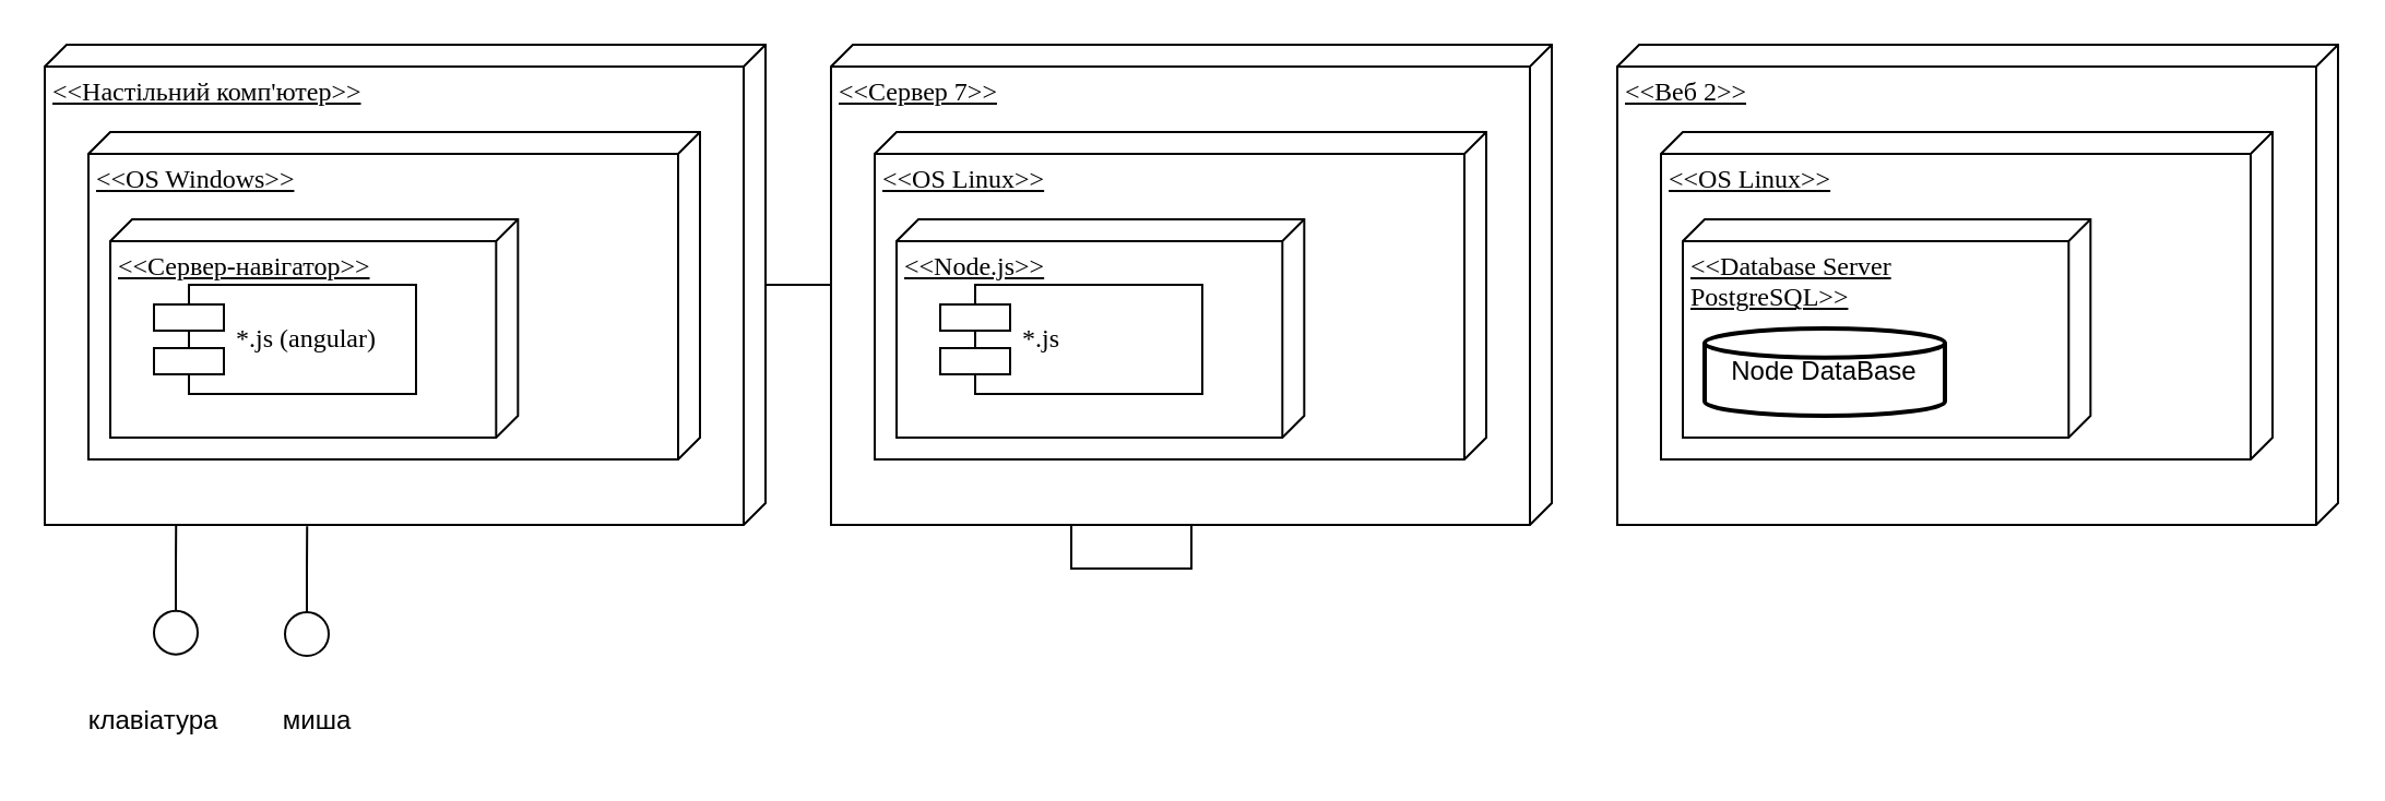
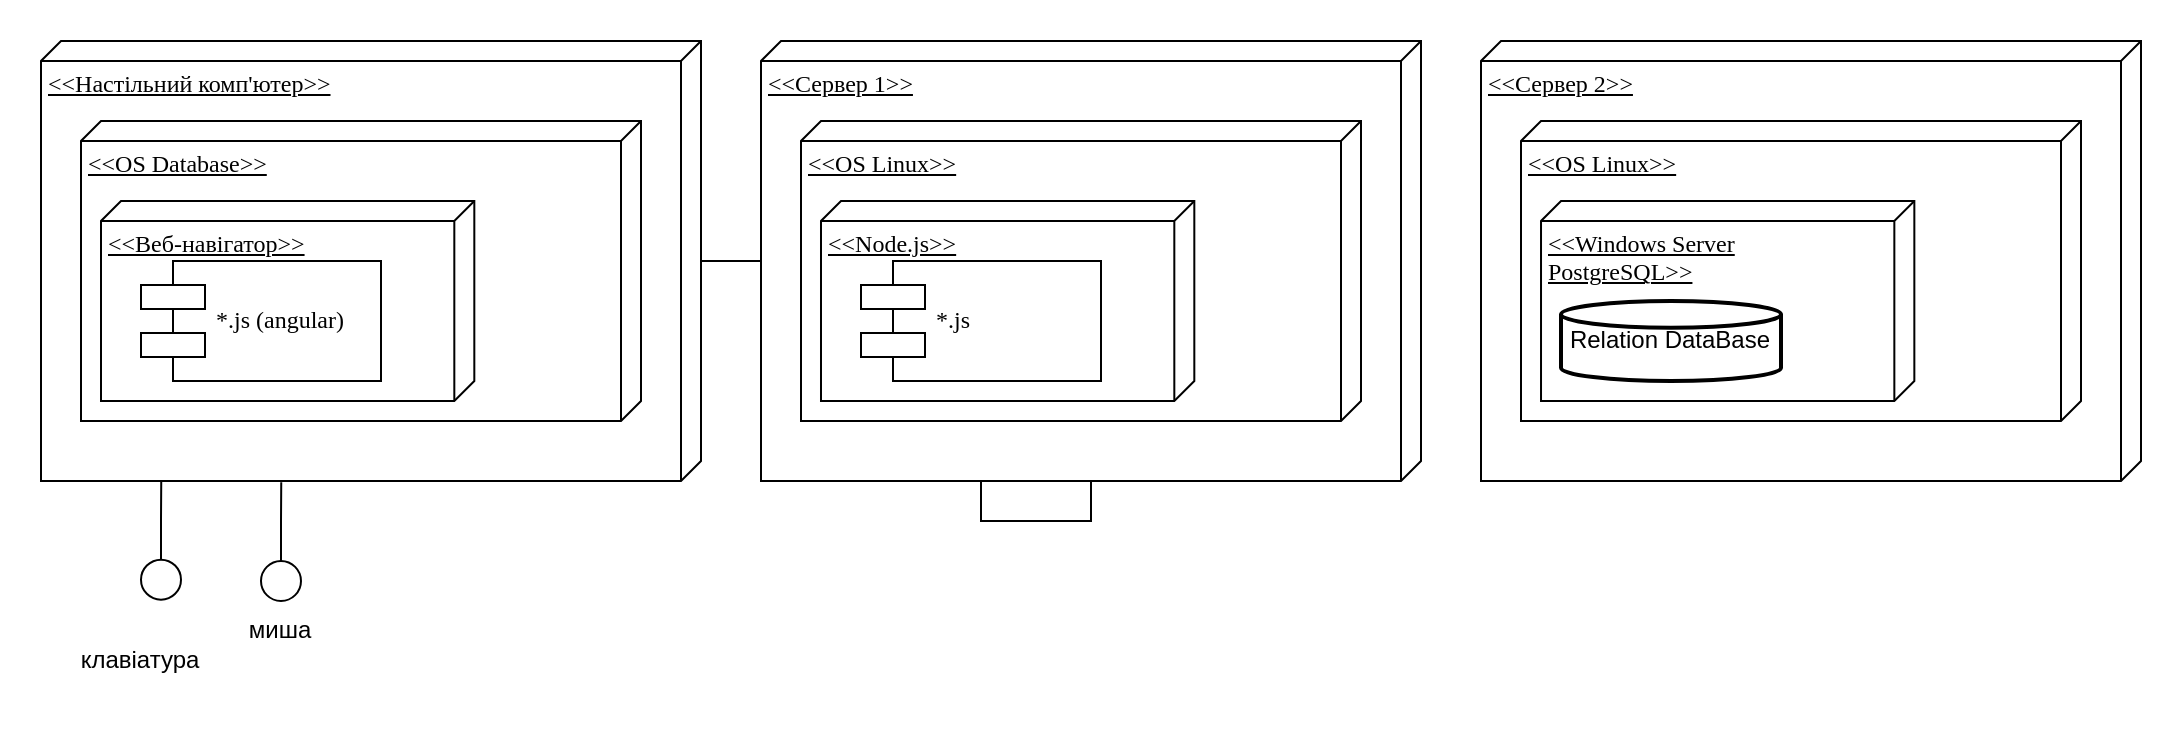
- <mxCell id="14" value="&amp;lt;&amp;lt;Сервер 7&amp;gt;&amp;gt;" style="verticalAlign=top;align=left;spacingTop=8;spacingLeft=2;spacingRight=12;shape=cube;size=10;direction=south;fontStyle=4;html=1;rounded=0;shadow=0;comic=0;labelBackgroundColor=none;strokeWidth=1;fontFamily=Verdana;fontSize=12" parent="1" vertex="1"><mxGeometry x="380" y="20" width="330" height="220" as="geometry" /></mxCell>
+ <mxCell id="14" value="&amp;lt;&amp;lt;Сервер 1&amp;gt;&amp;gt;" style="verticalAlign=top;align=left;spacingTop=8;spacingLeft=2;spacingRight=12;shape=cube;size=10;direction=south;fontStyle=4;html=1;rounded=0;shadow=0;comic=0;labelBackgroundColor=none;strokeWidth=1;fontFamily=Verdana;fontSize=12" parent="1" vertex="1"><mxGeometry x="380" y="20" width="330" height="220" as="geometry" /></mxCell>
- <mxCell id="18" value="&amp;lt;&amp;lt;Веб 2&amp;gt;&amp;gt;" style="verticalAlign=top;align=left;spacingTop=8;spacingLeft=2;spacingRight=12;shape=cube;size=10;direction=south;fontStyle=4;html=1;rounded=0;shadow=0;comic=0;labelBackgroundColor=none;strokeWidth=1;fontFamily=Verdana;fontSize=12" parent="1" vertex="1"><mxGeometry x="740" y="20" width="330" height="220" as="geometry" /></mxCell>
+ <mxCell id="18" value="&amp;lt;&amp;lt;Сервер 2&amp;gt;&amp;gt;" style="verticalAlign=top;align=left;spacingTop=8;spacingLeft=2;spacingRight=12;shape=cube;size=10;direction=south;fontStyle=4;html=1;rounded=0;shadow=0;comic=0;labelBackgroundColor=none;strokeWidth=1;fontFamily=Verdana;fontSize=12" parent="1" vertex="1"><mxGeometry x="740" y="20" width="330" height="220" as="geometry" /></mxCell>
- <mxCell id="4" value="&amp;lt;&amp;lt;OS Windows&amp;gt;&amp;gt;" style="verticalAlign=top;align=left;spacingTop=8;spacingLeft=2;spacingRight=12;shape=cube;size=10;direction=south;fontStyle=4;html=1;rounded=0;shadow=0;comic=0;labelBackgroundColor=none;strokeWidth=1;fontFamily=Verdana;fontSize=12" parent="1" vertex="1"><mxGeometry x="40" y="60" width="280" height="150" as="geometry" /></mxCell>
+ <mxCell id="4" value="&amp;lt;&amp;lt;OS Database&amp;gt;&amp;gt;" style="verticalAlign=top;align=left;spacingTop=8;spacingLeft=2;spacingRight=12;shape=cube;size=10;direction=south;fontStyle=4;html=1;rounded=0;shadow=0;comic=0;labelBackgroundColor=none;strokeWidth=1;fontFamily=Verdana;fontSize=12" parent="1" vertex="1"><mxGeometry x="40" y="60" width="280" height="150" as="geometry" /></mxCell>
- <mxCell id="5" value="&amp;lt;&amp;lt;Сервер-навігатор&amp;gt;&amp;gt;" style="verticalAlign=top;align=left;spacingTop=8;spacingLeft=2;spacingRight=12;shape=cube;size=10;direction=south;fontStyle=4;html=1;rounded=0;shadow=0;comic=0;labelBackgroundColor=none;strokeWidth=1;fontFamily=Verdana;fontSize=12" parent="1" vertex="1"><mxGeometry x="50" y="100" width="186.67" height="100" as="geometry" /></mxCell>
+ <mxCell id="5" value="&amp;lt;&amp;lt;Веб-навігатор&amp;gt;&amp;gt;" style="verticalAlign=top;align=left;spacingTop=8;spacingLeft=2;spacingRight=12;shape=cube;size=10;direction=south;fontStyle=4;html=1;rounded=0;shadow=0;comic=0;labelBackgroundColor=none;strokeWidth=1;fontFamily=Verdana;fontSize=12" parent="1" vertex="1"><mxGeometry x="50" y="100" width="186.67" height="100" as="geometry" /></mxCell>
- <mxCell id="20" value="&amp;lt;&amp;lt;Database Server&lt;br&gt;PostgreSQL&amp;gt;&amp;gt;" style="verticalAlign=top;align=left;spacingTop=8;spacingLeft=2;spacingRight=12;shape=cube;size=10;direction=south;fontStyle=4;html=1;rounded=0;shadow=0;comic=0;labelBackgroundColor=none;strokeWidth=1;fontFamily=Verdana;fontSize=12" parent="1" vertex="1"><mxGeometry x="770" y="100" width="186.67" height="100" as="geometry" /></mxCell>
+ <mxCell id="20" value="&amp;lt;&amp;lt;Windows Server&lt;br&gt;PostgreSQL&amp;gt;&amp;gt;" style="verticalAlign=top;align=left;spacingTop=8;spacingLeft=2;spacingRight=12;shape=cube;size=10;direction=south;fontStyle=4;html=1;rounded=0;shadow=0;comic=0;labelBackgroundColor=none;strokeWidth=1;fontFamily=Verdana;fontSize=12" parent="1" vertex="1"><mxGeometry x="770" y="100" width="186.67" height="100" as="geometry" /></mxCell>
- <mxCell id="6" value="*.js (angular)" style="shape=component;align=left;spacingLeft=36;rounded=0;shadow=0;comic=0;labelBackgroundColor=none;strokeWidth=1;fontFamily=Verdana;fontSize=12;html=1;" parent="1" vertex="1"><mxGeometry x="70" y="130" width="120" height="50" as="geometry" /></mxCell>
+ <mxCell id="6" value="*.js (angular)" style="shape=component;align=left;spacingLeft=36;rounded=0;shadow=0;comic=0;labelBackgroundColor=none;strokeWidth=1;fontFamily=Verdana;fontSize=12;html=1;" parent="1" vertex="1"><mxGeometry x="70" y="130" width="120" height="60" as="geometry" /></mxCell>
- <mxCell id="17" value="*.js&amp;nbsp;" style="shape=component;align=left;spacingLeft=36;rounded=0;shadow=0;comic=0;labelBackgroundColor=none;strokeWidth=1;fontFamily=Verdana;fontSize=12;html=1;" parent="1" vertex="1"><mxGeometry x="430" y="130" width="120" height="50" as="geometry" /></mxCell>
+ <mxCell id="17" value="*.js&amp;nbsp;" style="shape=component;align=left;spacingLeft=36;rounded=0;shadow=0;comic=0;labelBackgroundColor=none;strokeWidth=1;fontFamily=Verdana;fontSize=12;html=1;" parent="1" vertex="1"><mxGeometry x="430" y="130" width="120" height="60" as="geometry" /></mxCell>
- <mxCell id="21" value="Node DataBase" style="strokeWidth=2;html=1;shape=mxgraph.flowchart.database;whiteSpace=wrap;" parent="1" vertex="1"><mxGeometry x="780" y="150" width="110" height="40" as="geometry" /></mxCell>
+ <mxCell id="21" value="Relation DataBase" style="strokeWidth=2;html=1;shape=mxgraph.flowchart.database;whiteSpace=wrap;" parent="1" vertex="1"><mxGeometry x="780" y="150" width="110" height="40" as="geometry" /></mxCell>
- <mxCell id="11" value="миша" style="text;html=1;strokeColor=none;fillColor=none;align=center;verticalAlign=middle;whiteSpace=wrap;rounded=0;" parent="1" vertex="1"><mxGeometry x="115" y="315" width="60" height="30" as="geometry" /></mxCell>
+ <mxCell id="11" value="миша" style="text;html=1;strokeColor=none;fillColor=none;align=center;verticalAlign=middle;whiteSpace=wrap;rounded=0;" parent="1" vertex="1"><mxGeometry x="110" y="300" width="60" height="30" as="geometry" /></mxCell>
